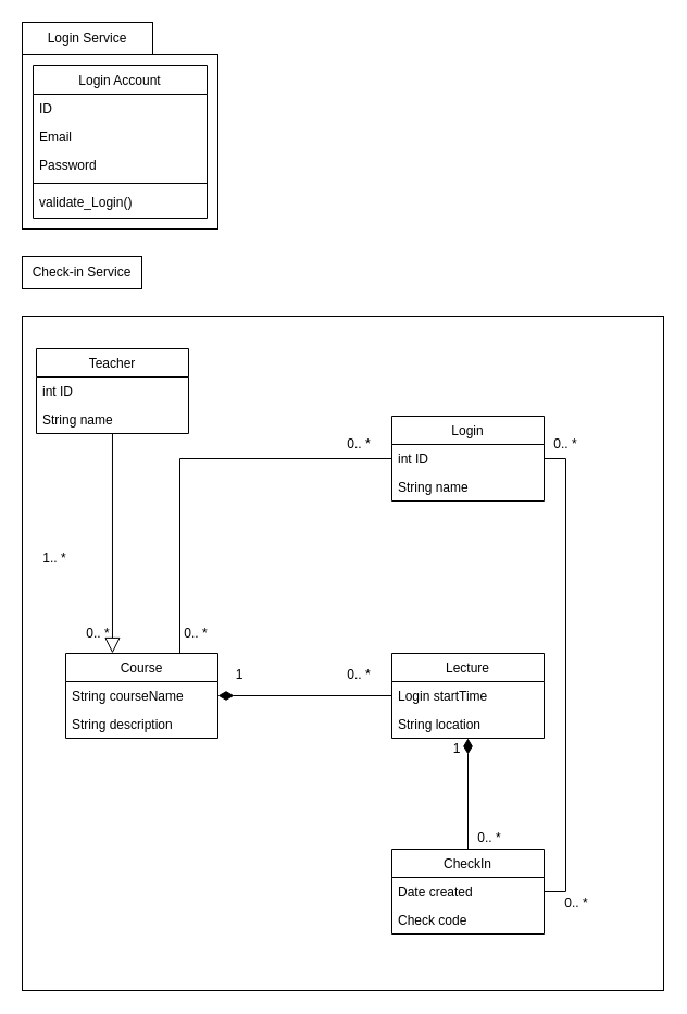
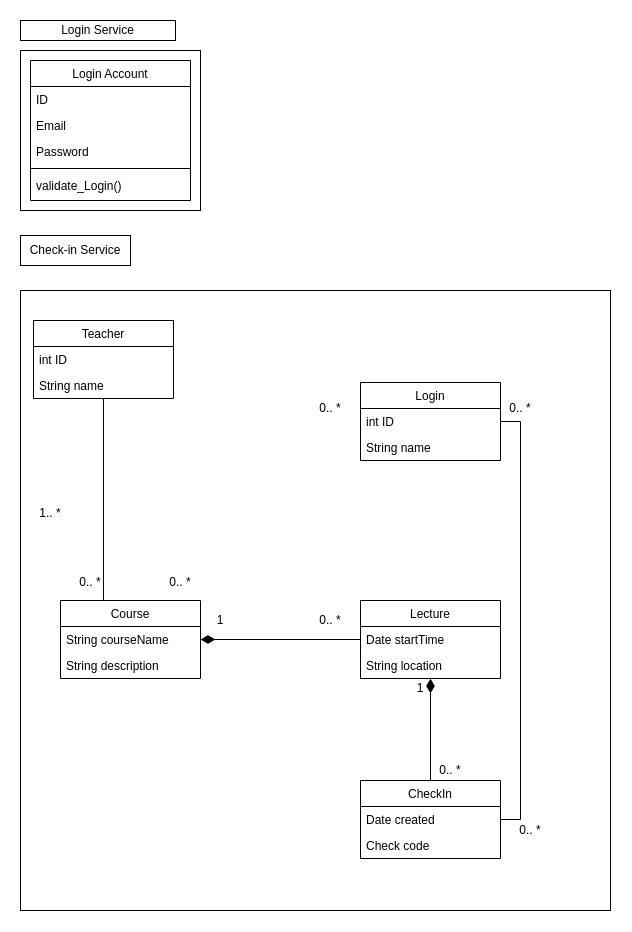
- <mxCell id="11" value="Login Service" style="rounded=0;whiteSpace=wrap;html=1;fillColor=none;" parent="1" vertex="1"><mxGeometry x="20" y="20" width="120" height="30" as="geometry" /></mxCell>
+ <mxCell id="11" value="Login Service" style="rounded=0;whiteSpace=wrap;html=1;fillColor=none;" parent="1" vertex="1"><mxGeometry x="20" y="20" width="155" height="20" as="geometry" /></mxCell>
- <mxCell id="28" style="edgeStyle=orthogonalEdgeStyle;rounded=0;orthogonalLoop=1;jettySize=auto;html=1;entryX=0.75;entryY=0;entryDx=0;entryDy=0;startArrow=none;startFill=0;endArrow=none;endFill=0;endSize=12;" edge="1" parent="1" source="29" target="33"><mxGeometry relative="1" as="geometry"><mxPoint x="142" y="540" as="targetPoint" /></mxGeometry></mxCell>
- <mxCell id="24" style="edgeStyle=orthogonalEdgeStyle;rounded=0;orthogonalLoop=1;jettySize=auto;html=1;entryX=0.307;entryY=0;entryDx=0;entryDy=0;startArrow=none;startFill=0;endArrow=block;endFill=0;endSize=12;entryPerimeter=0;" edge="1" parent="1" source="25" target="33"><mxGeometry relative="1" as="geometry"><mxPoint x="110" y="540" as="targetPoint" /></mxGeometry></mxCell>
+ <mxCell id="24" style="edgeStyle=orthogonalEdgeStyle;rounded=0;orthogonalLoop=1;jettySize=auto;html=1;entryX=0.307;entryY=0;entryDx=0;entryDy=0;startArrow=none;startFill=0;endArrow=none;endFill=0;endSize=12;entryPerimeter=0;" edge="1" parent="1" source="25" target="33"><mxGeometry relative="1" as="geometry"><mxPoint x="110" y="540" as="targetPoint" /></mxGeometry></mxCell>
- <mxCell id="37" value="Login startTime" style="text;strokeColor=none;fillColor=none;align=left;verticalAlign=top;spacingLeft=4;spacingRight=4;overflow=hidden;rotatable=0;points=[[0,0.5],[1,0.5]];portConstraint=eastwest;" vertex="1" parent="36"><mxGeometry y="26" width="140" height="26" as="geometry" /></mxCell>
+ <mxCell id="37" value="Date startTime" style="text;strokeColor=none;fillColor=none;align=left;verticalAlign=top;spacingLeft=4;spacingRight=4;overflow=hidden;rotatable=0;points=[[0,0.5],[1,0.5]];portConstraint=eastwest;" vertex="1" parent="36"><mxGeometry y="26" width="140" height="26" as="geometry" /></mxCell>
